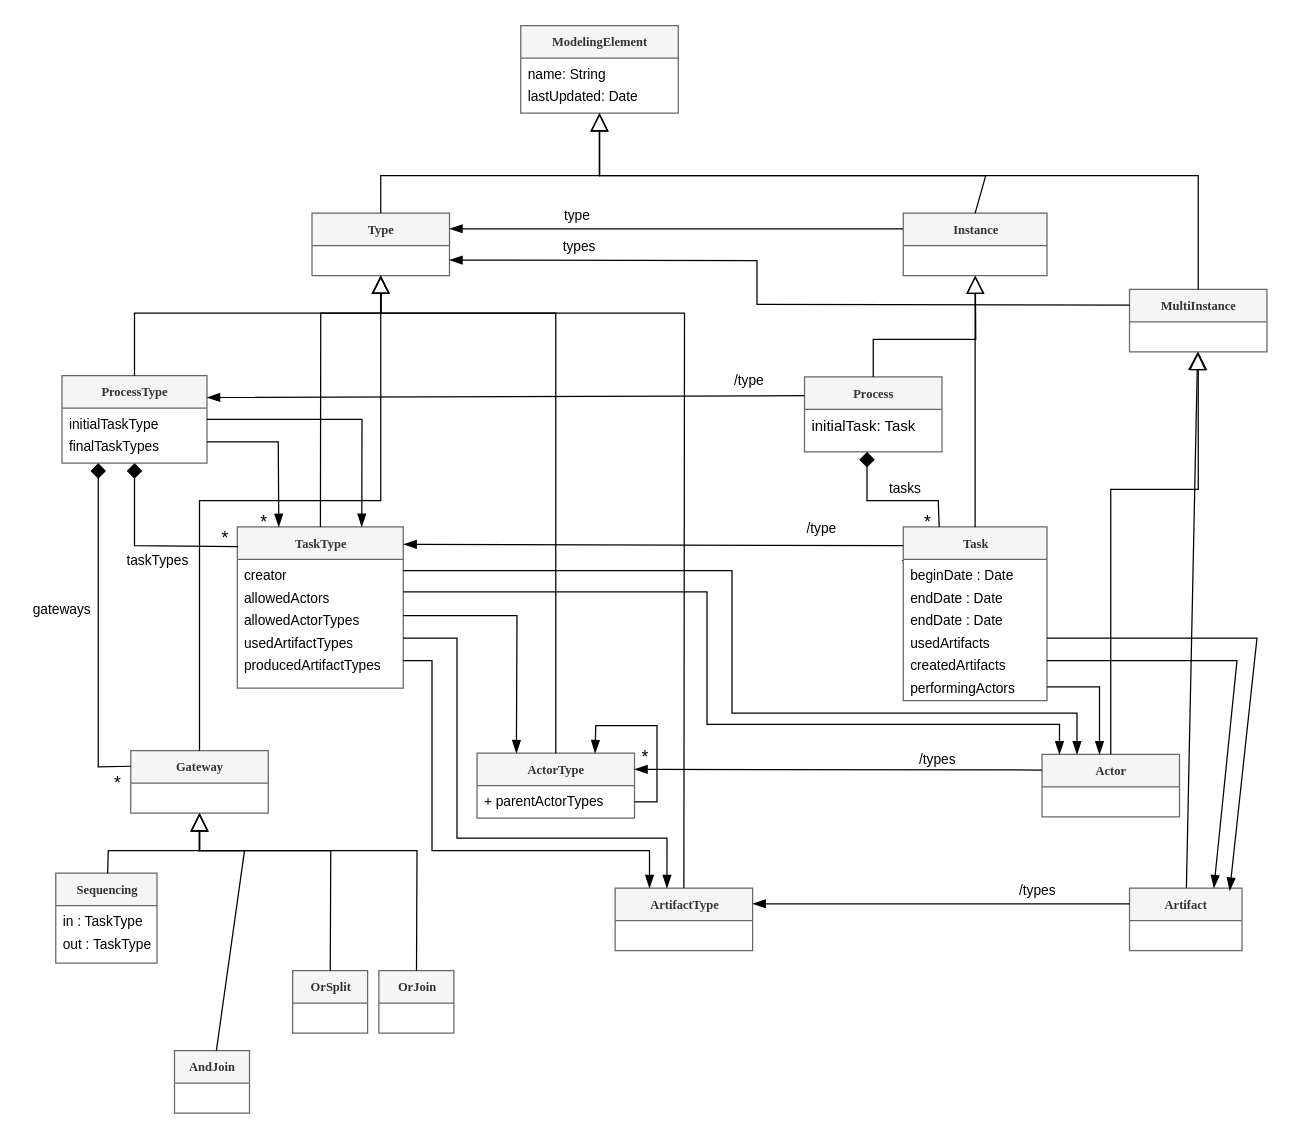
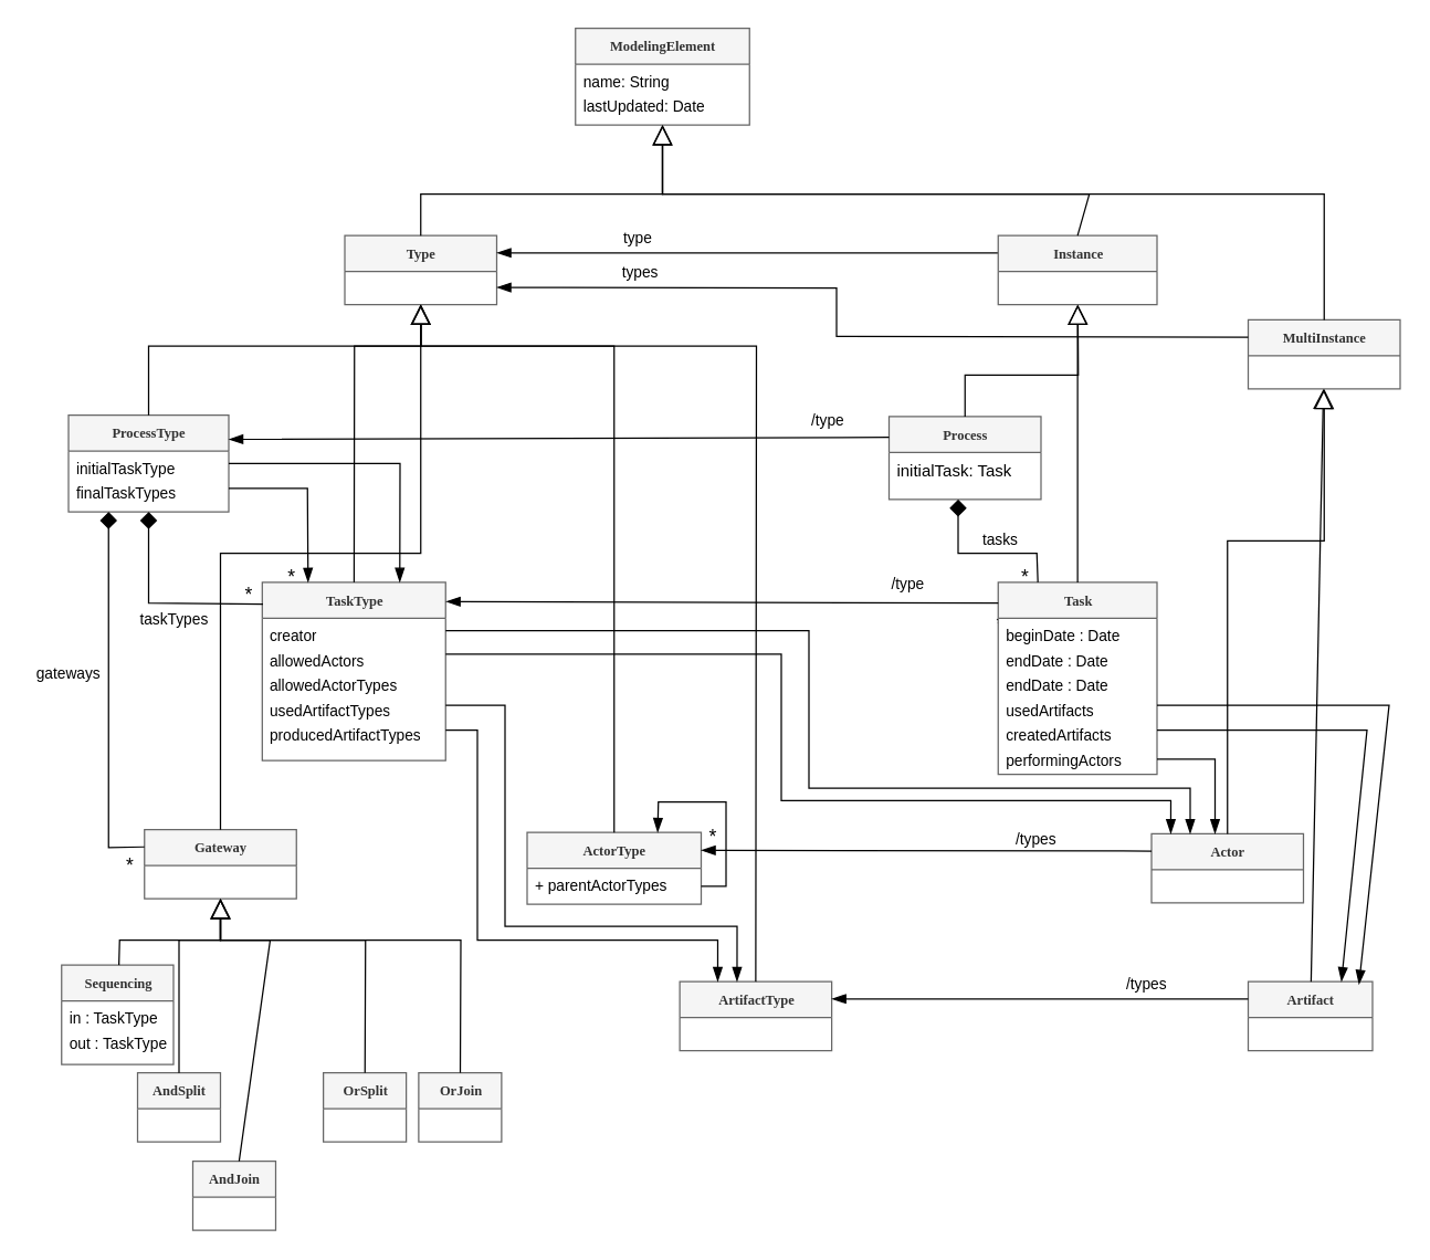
- <mxCell id="83" style="edgeStyle=none;rounded=0;orthogonalLoop=1;jettySize=auto;html=1;exitX=1;exitY=0.5;exitDx=0;exitDy=0;endArrow=blockThin;endFill=1;endSize=8;entryX=0.25;entryY=0;entryDx=0;entryDy=0;" edge="1" parent="1" source="27" target="34"><mxGeometry relative="1" as="geometry"><mxPoint x="459" y="502" as="sourcePoint" /><mxPoint x="633.875" y="588" as="targetPoint" /><Array as="points"><mxPoint x="413" y="492" /></Array></mxGeometry></mxCell>
+ <mxCell id="75" value="" style="endArrow=block;endSize=12;endFill=0;html=1;rounded=0;entryX=0.5;entryY=1;entryDx=0;entryDy=0;" edge="1" parent="1" source="70" target="31"><mxGeometry width="160" relative="1" as="geometry"><mxPoint x="89.736" y="708" as="sourcePoint" /><mxPoint x="169" y="660" as="targetPoint" /><Array as="points"><mxPoint x="129" y="680" /><mxPoint x="159" y="680" /></Array></mxGeometry></mxCell>
+ <mxCell id="70" value="&lt;b&gt;AndSplit&lt;/b&gt;" style="swimlane;html=1;fontStyle=0;childLayout=stackLayout;horizontal=1;startSize=26;fillColor=#f5f5f5;horizontalStack=0;resizeParent=1;resizeLast=0;collapsible=1;marginBottom=0;swimlaneFillColor=#ffffff;rounded=0;shadow=0;comic=0;labelBackgroundColor=none;strokeWidth=1;fontFamily=Verdana;fontSize=10;align=center;strokeColor=#666666;fontColor=#333333;" vertex="1" parent="1"><mxGeometry x="99" y="776" width="60" height="50" as="geometry" /></mxCell>
